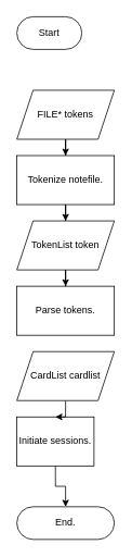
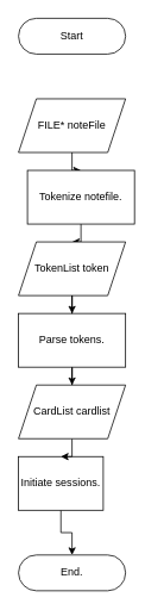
- <mxCell id="2" value="Start" style="rounded=1;whiteSpace=wrap;html=1;arcSize=50;" vertex="1" parent="1"><mxGeometry x="20" y="20" width="80" height="40" as="geometry" /></mxCell>
+ <mxCell id="2" value="Start" style="rounded=1;whiteSpace=wrap;html=1;arcSize=50;" vertex="1" parent="1"><mxGeometry x="20" y="20" width="120" height="40" as="geometry" /></mxCell>
- <mxCell id="4" value="FILE* tokens" style="shape=parallelogram;perimeter=parallelogramPerimeter;whiteSpace=wrap;html=1;fixedSize=1;" vertex="1" parent="1"><mxGeometry x="20" y="110" width="120" height="60" as="geometry" /></mxCell>
+ <mxCell id="4" value="FILE* noteFile" style="shape=parallelogram;perimeter=parallelogramPerimeter;whiteSpace=wrap;html=1;fixedSize=1;" vertex="1" parent="1"><mxGeometry x="20" y="110" width="120" height="60" as="geometry" /></mxCell>
- <mxCell id="6" value="Tokenize notefile." style="whiteSpace=wrap;html=1;" vertex="1" parent="1"><mxGeometry x="20" y="190" width="120" height="60" as="geometry" /></mxCell>
+ <mxCell id="6" value="Tokenize notefile." style="whiteSpace=wrap;html=1;" vertex="1" parent="1"><mxGeometry x="30" y="190" width="120" height="60" as="geometry" /></mxCell>
+ <mxCell id="7" value="" style="edgeStyle=orthogonalEdgeStyle;rounded=0;orthogonalLoop=1;jettySize=auto;html=1;" edge="1" parent="1" source="8" target="13"><mxGeometry relative="1" as="geometry" /></mxCell>
